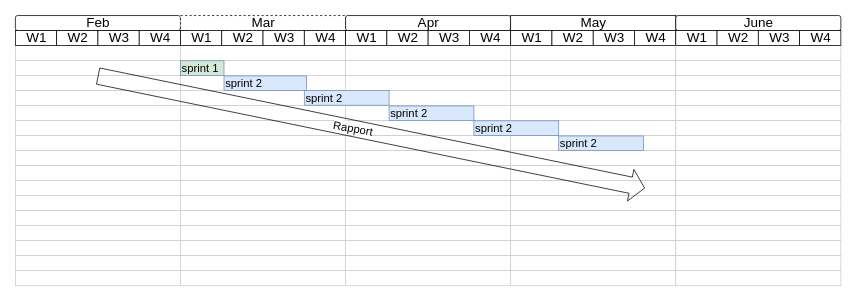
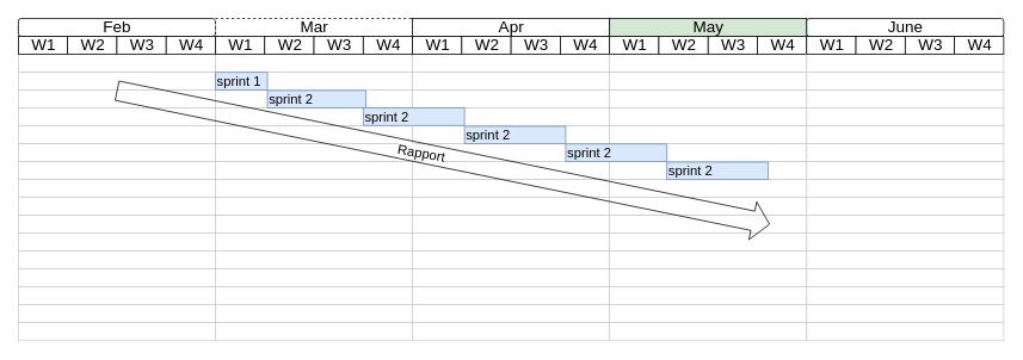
- <mxCell id="44" value="Apr" style="strokeWidth=1;fontStyle=0;html=1;fontSize=18;rounded=1;" parent="1" vertex="1"><mxGeometry x="460" y="20" width="220" height="20" as="geometry" /></mxCell>
+ <mxCell id="44" value="Apr" style="strokeWidth=1;fontStyle=0;html=1;fontSize=18;" parent="1" vertex="1"><mxGeometry x="460" y="20" width="220" height="20" as="geometry" /></mxCell>
- <mxCell id="65" value="May" style="strokeWidth=1;fontStyle=0;html=1;fontSize=18;" parent="1" vertex="1"><mxGeometry x="680" y="20" width="220" height="20" as="geometry" /></mxCell>
+ <mxCell id="65" value="May" style="strokeWidth=1;fontStyle=0;html=1;fontSize=18;fillColor=#d5e8d4;" parent="1" vertex="1"><mxGeometry x="680" y="20" width="220" height="20" as="geometry" /></mxCell>
- <mxCell id="107" value="&lt;font style=&quot;font-size: 15px;&quot;&gt;&lt;font style=&quot;font-size: 15px;&quot;&gt;&lt;font style=&quot;font-size: 15px;&quot;&gt;sprint &lt;/font&gt;&lt;/font&gt;&lt;/font&gt;&lt;font style=&quot;font-size: 15px;&quot;&gt;1&lt;/font&gt;" style="align=left;strokeColor=#6c8ebf;html=1;fillColor=#d5e8d4;fontSize=18;" parent="1" vertex="1"><mxGeometry x="240" y="80.25" width="58" height="19.5" as="geometry" /></mxCell>
+ <mxCell id="107" value="&lt;font style=&quot;font-size: 15px;&quot;&gt;&lt;font style=&quot;font-size: 15px;&quot;&gt;&lt;font style=&quot;font-size: 15px;&quot;&gt;sprint &lt;/font&gt;&lt;/font&gt;&lt;/font&gt;&lt;font style=&quot;font-size: 15px;&quot;&gt;1&lt;/font&gt;" style="align=left;strokeColor=#6c8ebf;html=1;fillColor=#dae8fc;fontSize=18;" parent="1" vertex="1"><mxGeometry x="240" y="80.25" width="58" height="19.5" as="geometry" /></mxCell>
